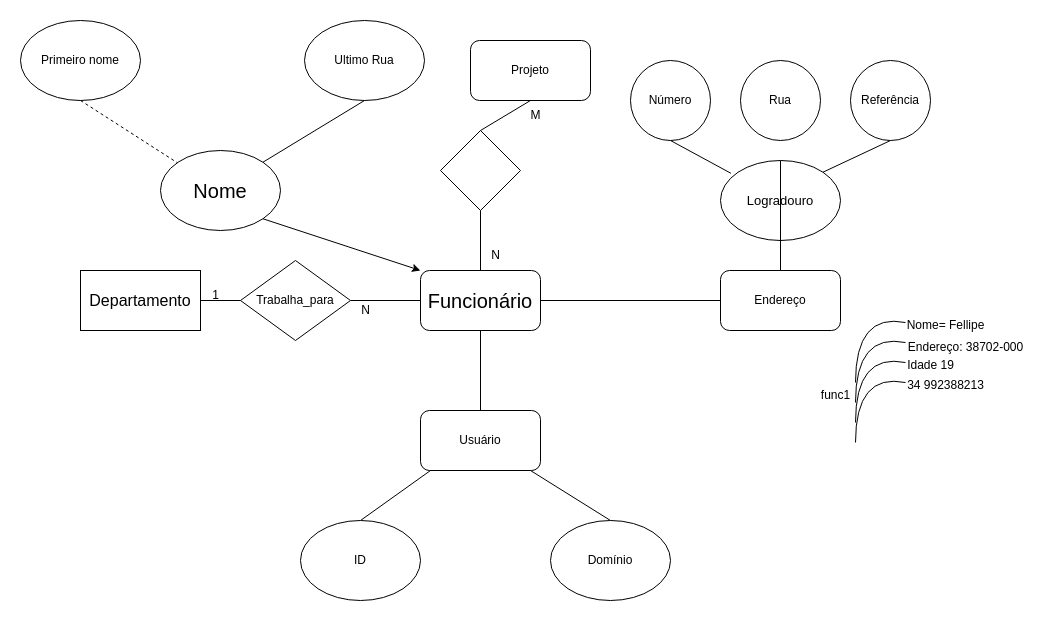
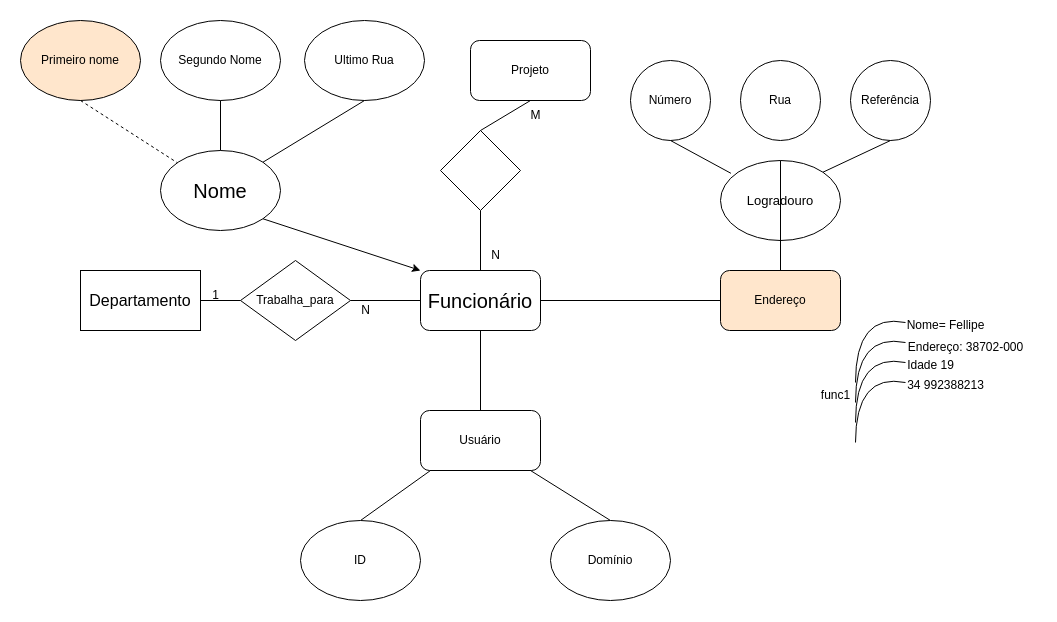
- <mxCell id="6" value="Primeiro nome" style="ellipse;whiteSpace=wrap;html=1;" vertex="1" parent="1"><mxGeometry x="20" y="20" width="120" height="80" as="geometry" /></mxCell>
+ <mxCell id="6" value="Primeiro nome" style="ellipse;whiteSpace=wrap;html=1;fillColor=#ffe6cc;" vertex="1" parent="1"><mxGeometry x="20" y="20" width="120" height="80" as="geometry" /></mxCell>
+ <mxCell id="4" value="Segundo Nome" style="ellipse;whiteSpace=wrap;html=1;" vertex="1" parent="1"><mxGeometry x="160" y="20" width="120" height="80" as="geometry" /></mxCell>
+ <mxCell id="8" value="" style="endArrow=none;html=1;exitX=0.5;exitY=1;exitDx=0;exitDy=0;entryX=0.5;entryY=0;entryDx=0;entryDy=0;" edge="1" parent="1" source="4" target="3"><mxGeometry width="50" height="50" relative="1" as="geometry"><mxPoint x="140" y="200" as="sourcePoint" /><mxPoint x="220" y="140" as="targetPoint" /></mxGeometry></mxCell>
- <mxCell id="18" value="Endereço" style="rounded=1;whiteSpace=wrap;html=1;" vertex="1" parent="1"><mxGeometry x="720" y="270" width="120" height="60" as="geometry" /></mxCell>
+ <mxCell id="18" value="Endereço" style="rounded=1;whiteSpace=wrap;html=1;fillColor=#ffe6cc;" vertex="1" parent="1"><mxGeometry x="720" y="270" width="120" height="60" as="geometry" /></mxCell>
